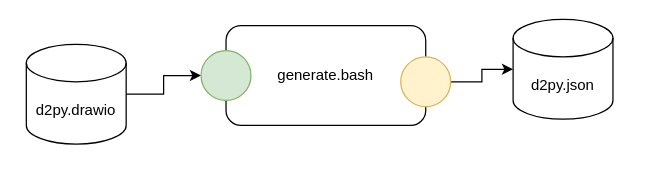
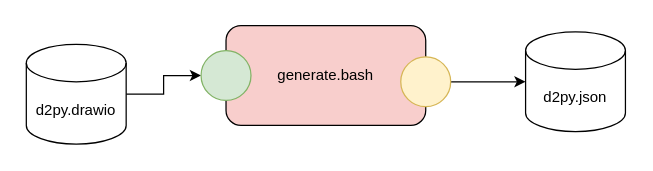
- <mxCell id="8" value="d2py.json" style="shape=cylinder3;whiteSpace=wrap;html=1;boundedLbl=1;backgroundOutline=1;size=15;" vertex="1" parent="1"><mxGeometry x="410" y="15" width="80" height="80" as="geometry" /></mxCell>
+ <mxCell id="8" value="d2py.json" style="shape=cylinder3;whiteSpace=wrap;html=1;boundedLbl=1;backgroundOutline=1;size=15;" vertex="1" parent="1"><mxGeometry x="420" y="25" width="80" height="80" as="geometry" /></mxCell>
- <mxCell id="4" value="generate.bash" style="rounded=1;whiteSpace=wrap;html=1;" vertex="1" parent="1"><mxGeometry x="180" y="20" width="160" height="80" as="geometry" /></mxCell>
+ <mxCell id="4" value="generate.bash" style="rounded=1;whiteSpace=wrap;html=1;fillColor=#f8cecc;" vertex="1" parent="1"><mxGeometry x="180" y="20" width="160" height="80" as="geometry" /></mxCell>
